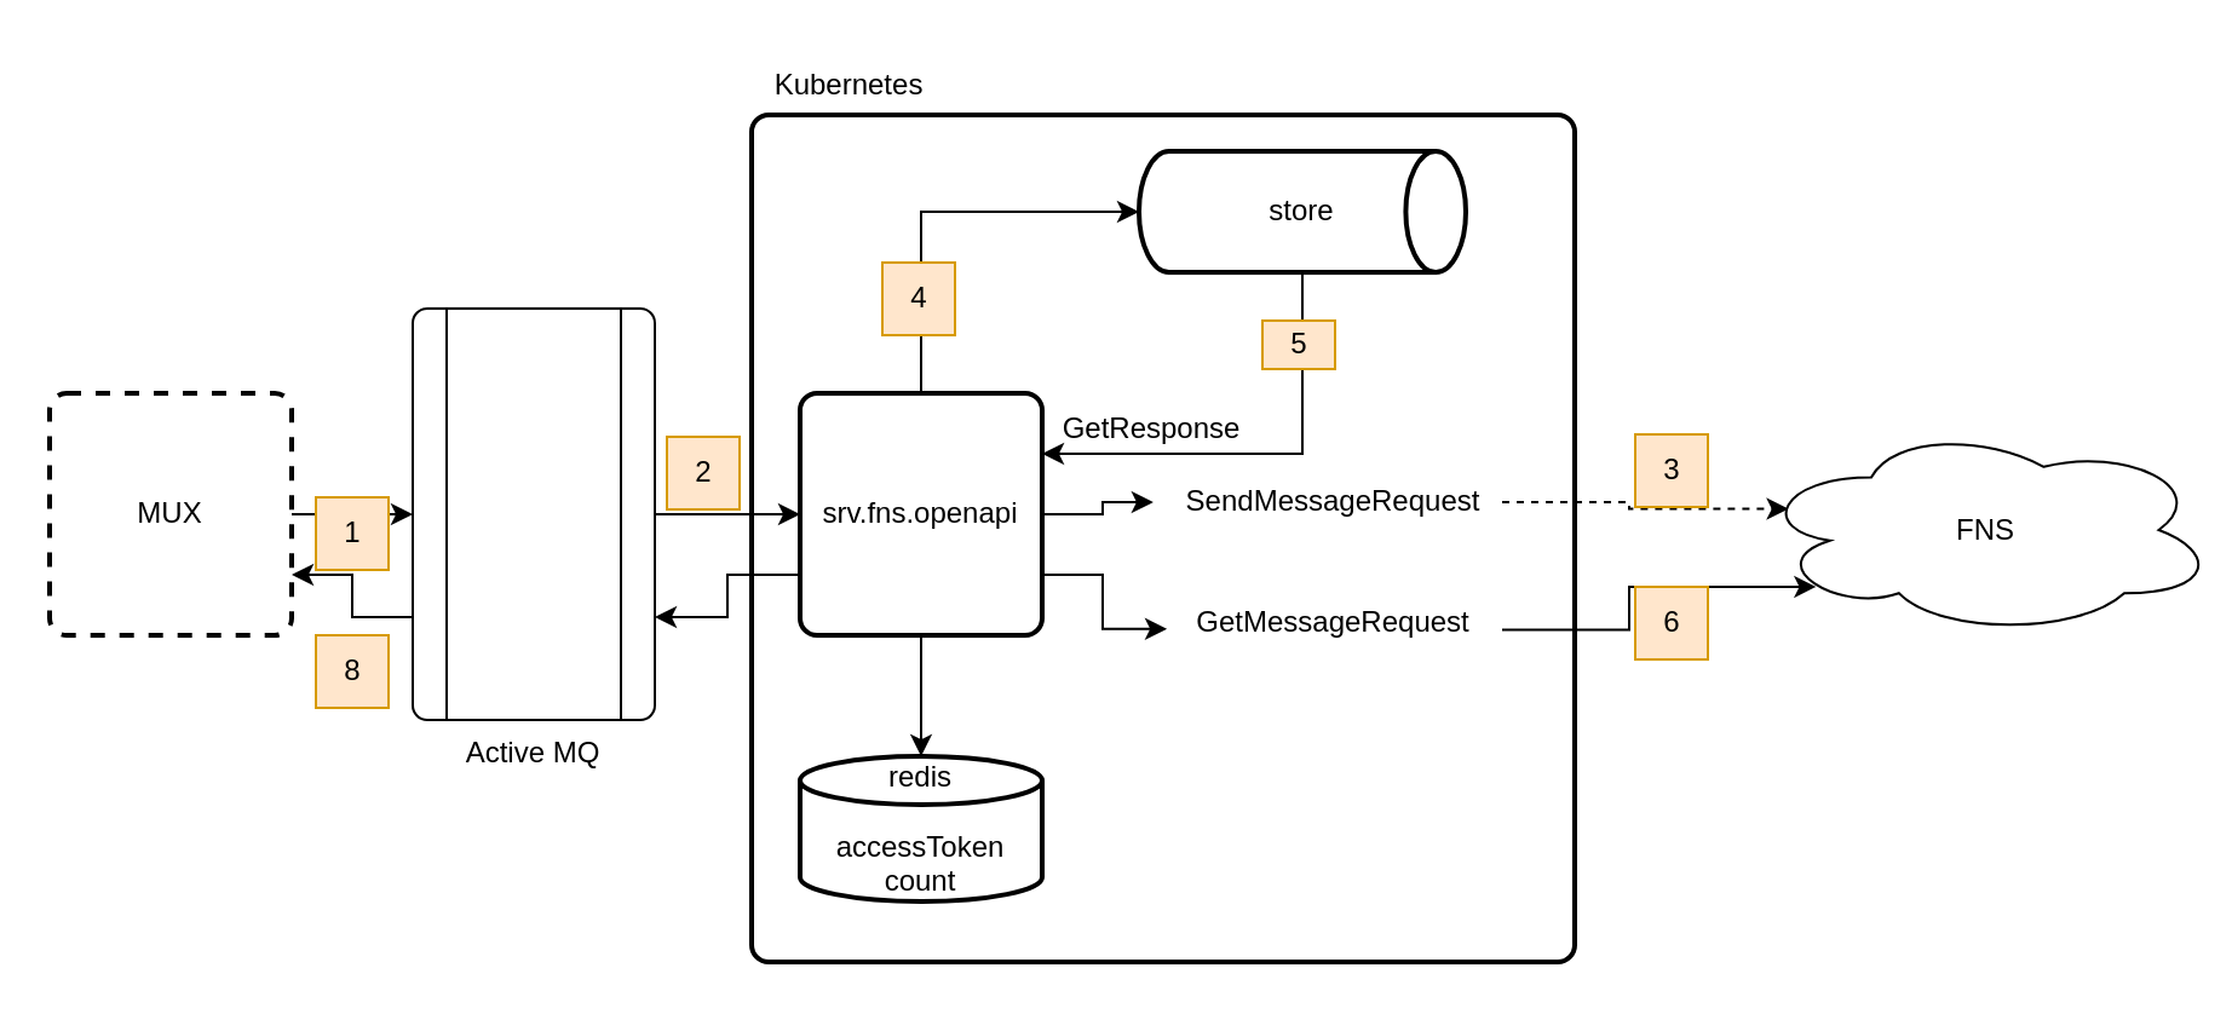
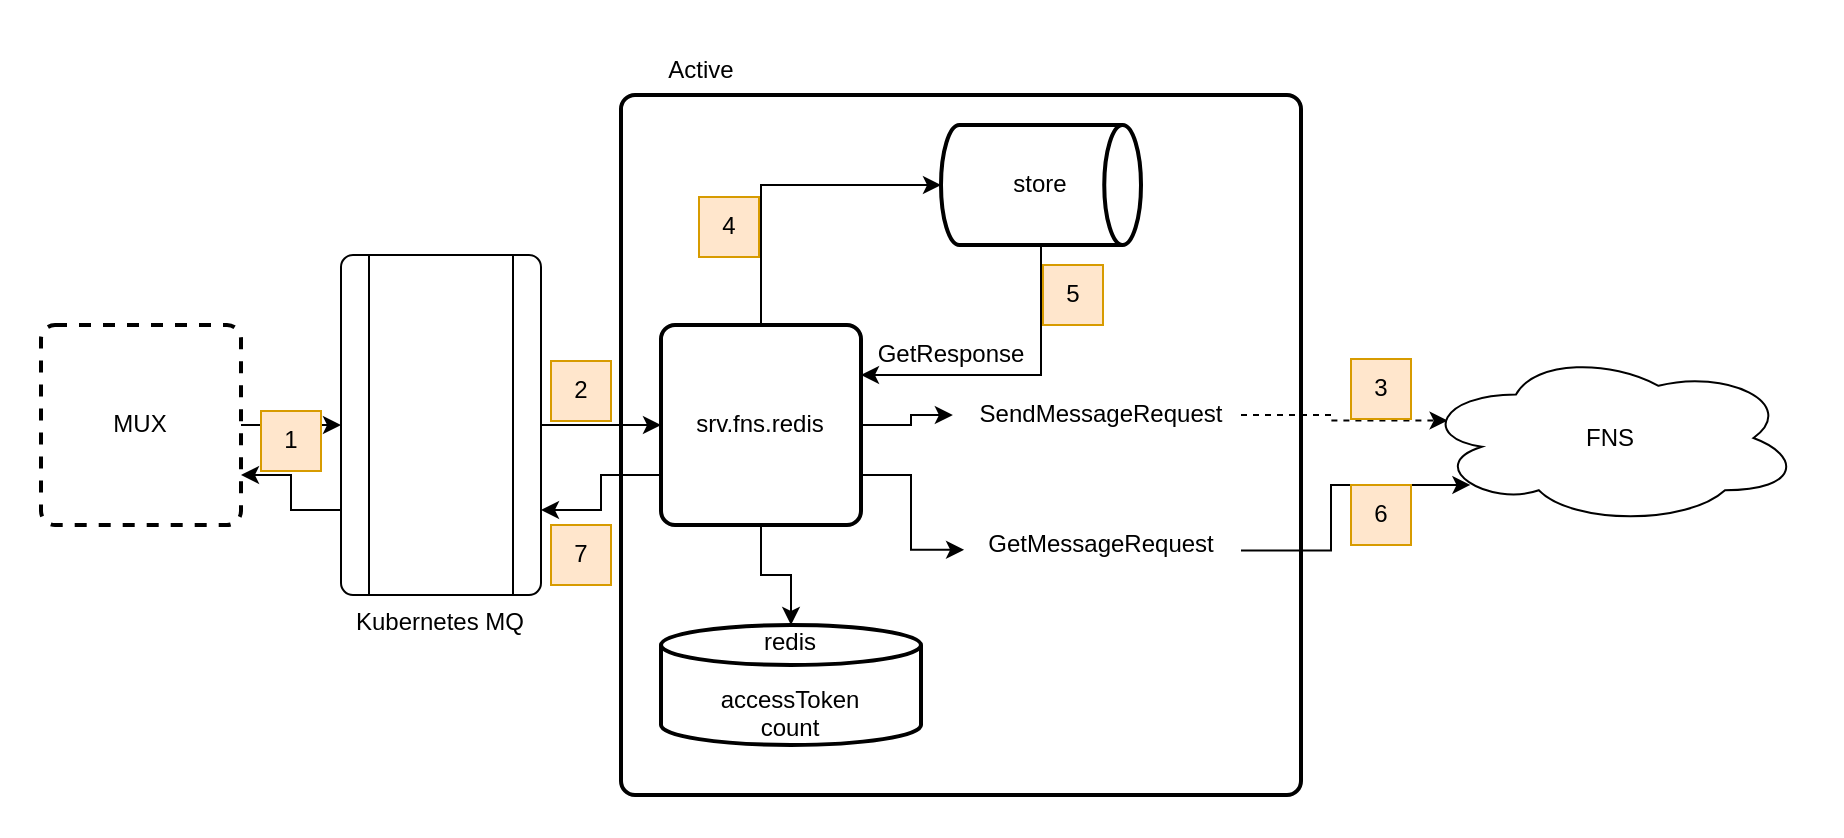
- <mxCell id="10" value="Kubernetes" style="text;html=1;align=center;verticalAlign=middle;resizable=0;points=[];autosize=1;strokeColor=none;fillColor=none;" vertex="1" parent="1"><mxGeometry x="310" y="20" width="80" height="30" as="geometry" /></mxCell>
+ <mxCell id="10" value="Active" style="text;html=1;align=center;verticalAlign=middle;resizable=0;points=[];autosize=1;strokeColor=none;fillColor=none;" vertex="1" parent="1"><mxGeometry x="310" y="20" width="80" height="30" as="geometry" /></mxCell>
- <mxCell id="14" value="store" style="strokeWidth=2;html=1;shape=mxgraph.flowchart.direct_data;whiteSpace=wrap;" vertex="1" parent="1"><mxGeometry x="470" y="62" width="135" height="50" as="geometry" /></mxCell>
+ <mxCell id="14" value="store" style="strokeWidth=2;html=1;shape=mxgraph.flowchart.direct_data;whiteSpace=wrap;" vertex="1" parent="1"><mxGeometry x="470" y="62" width="100" height="60" as="geometry" /></mxCell>
- <mxCell id="27" value="4" style="text;html=1;align=center;verticalAlign=middle;resizable=0;points=[];autosize=1;strokeColor=#d79b00;fillColor=#ffe6cc;" vertex="1" parent="1"><mxGeometry x="364" y="108" width="30" height="30" as="geometry" /></mxCell>
+ <mxCell id="27" value="4" style="text;html=1;align=center;verticalAlign=middle;resizable=0;points=[];autosize=1;strokeColor=#d79b00;fillColor=#ffe6cc;" vertex="1" parent="1"><mxGeometry x="349" y="98" width="30" height="30" as="geometry" /></mxCell>
- <mxCell id="28" value="5" style="text;html=1;align=center;verticalAlign=middle;resizable=0;points=[];autosize=1;strokeColor=#d79b00;fillColor=#ffe6cc;" vertex="1" parent="1"><mxGeometry x="521" y="132" width="30" height="20" as="geometry" /></mxCell>
+ <mxCell id="28" value="5" style="text;html=1;align=center;verticalAlign=middle;resizable=0;points=[];autosize=1;strokeColor=#d79b00;fillColor=#ffe6cc;" vertex="1" parent="1"><mxGeometry x="521" y="132" width="30" height="30" as="geometry" /></mxCell>
- <mxCell id="9" value="srv.fns.openapi" style="rounded=1;whiteSpace=wrap;html=1;absoluteArcSize=1;arcSize=14;strokeWidth=2;" vertex="1" parent="1"><mxGeometry x="330" y="162" width="100" height="100" as="geometry" /></mxCell>
+ <mxCell id="9" value="srv.fns.redis" style="rounded=1;whiteSpace=wrap;html=1;absoluteArcSize=1;arcSize=14;strokeWidth=2;" vertex="1" parent="1"><mxGeometry x="330" y="162" width="100" height="100" as="geometry" /></mxCell>
- <mxCell id="18" value="FNS" style="ellipse;shape=cloud;whiteSpace=wrap;html=1;align=center;" vertex="1" parent="1"><mxGeometry x="725" y="175" width="190" height="87" as="geometry" /></mxCell>
+ <mxCell id="18" value="FNS" style="ellipse;shape=cloud;whiteSpace=wrap;html=1;align=center;" vertex="1" parent="1"><mxGeometry x="710" y="175" width="190" height="87" as="geometry" /></mxCell>
- <mxCell id="23" value="GetMessageRequest" style="text;html=1;align=center;verticalAlign=middle;resizable=0;points=[];autosize=1;strokeColor=none;fillColor=none;" vertex="1" parent="1"><mxGeometry x="480" y="242" width="140" height="30" as="geometry" /></mxCell>
+ <mxCell id="23" value="GetMessageRequest" style="text;html=1;align=center;verticalAlign=middle;resizable=0;points=[];autosize=1;strokeColor=none;fillColor=none;" vertex="1" parent="1"><mxGeometry x="480" y="257" width="140" height="30" as="geometry" /></mxCell>
- <mxCell id="31" value="8" style="text;html=1;align=center;verticalAlign=middle;resizable=0;points=[];autosize=1;strokeColor=#d79b00;fillColor=#ffe6cc;" vertex="1" parent="1"><mxGeometry x="130" y="262" width="30" height="30" as="geometry" /></mxCell>
+ <mxCell id="30" value="7" style="text;html=1;align=center;verticalAlign=middle;resizable=0;points=[];autosize=1;strokeColor=#d79b00;fillColor=#ffe6cc;" vertex="1" parent="1"><mxGeometry x="275" y="262" width="30" height="30" as="geometry" /></mxCell>
- <mxCell id="5" value="Active MQ" style="verticalLabelPosition=bottom;verticalAlign=top;html=1;shape=process;whiteSpace=wrap;rounded=1;size=0.14;arcSize=6;" vertex="1" parent="1"><mxGeometry x="170" y="127" width="100" height="170" as="geometry" /></mxCell>
+ <mxCell id="5" value="Kubernetes MQ" style="verticalLabelPosition=bottom;verticalAlign=top;html=1;shape=process;whiteSpace=wrap;rounded=1;size=0.14;arcSize=6;" vertex="1" parent="1"><mxGeometry x="170" y="127" width="100" height="170" as="geometry" /></mxCell>
- <mxCell id="11" value="redis&lt;div&gt;&lt;br&gt;&lt;div&gt;accessToken&lt;/div&gt;&lt;div&gt;count&lt;/div&gt;&lt;/div&gt;" style="strokeWidth=2;html=1;shape=mxgraph.flowchart.database;whiteSpace=wrap;" vertex="1" parent="1"><mxGeometry x="330" y="312" width="100" height="60" as="geometry" /></mxCell>
+ <mxCell id="11" value="redis&lt;div&gt;&lt;br&gt;&lt;div&gt;accessToken&lt;/div&gt;&lt;div&gt;count&lt;/div&gt;&lt;/div&gt;" style="strokeWidth=2;html=1;shape=mxgraph.flowchart.database;whiteSpace=wrap;" vertex="1" parent="1"><mxGeometry x="330" y="312" width="130" height="60" as="geometry" /></mxCell>
